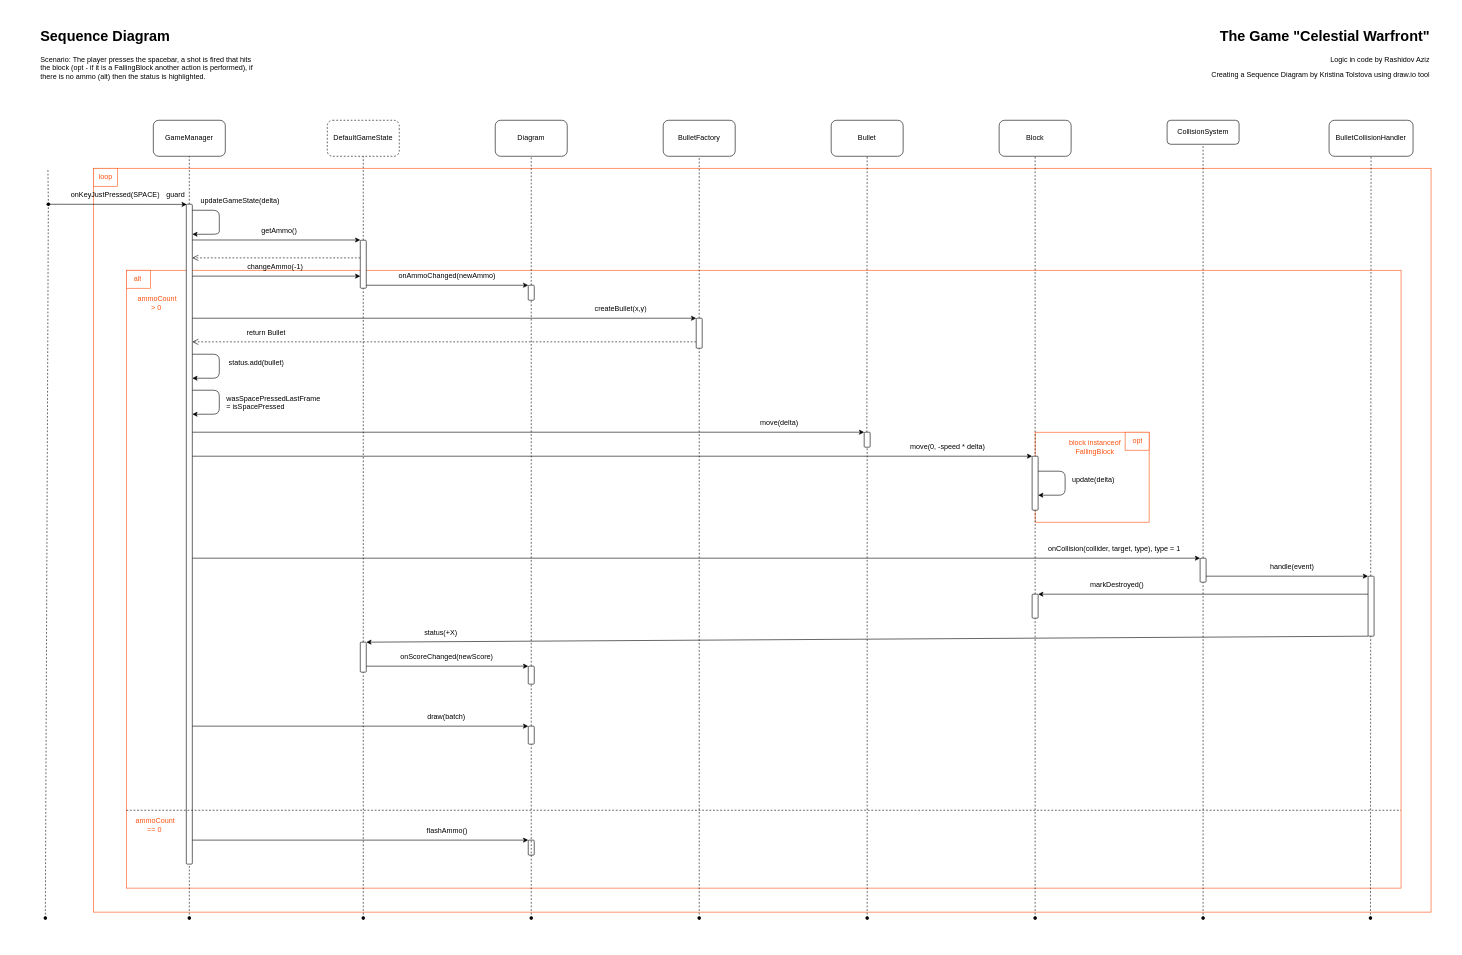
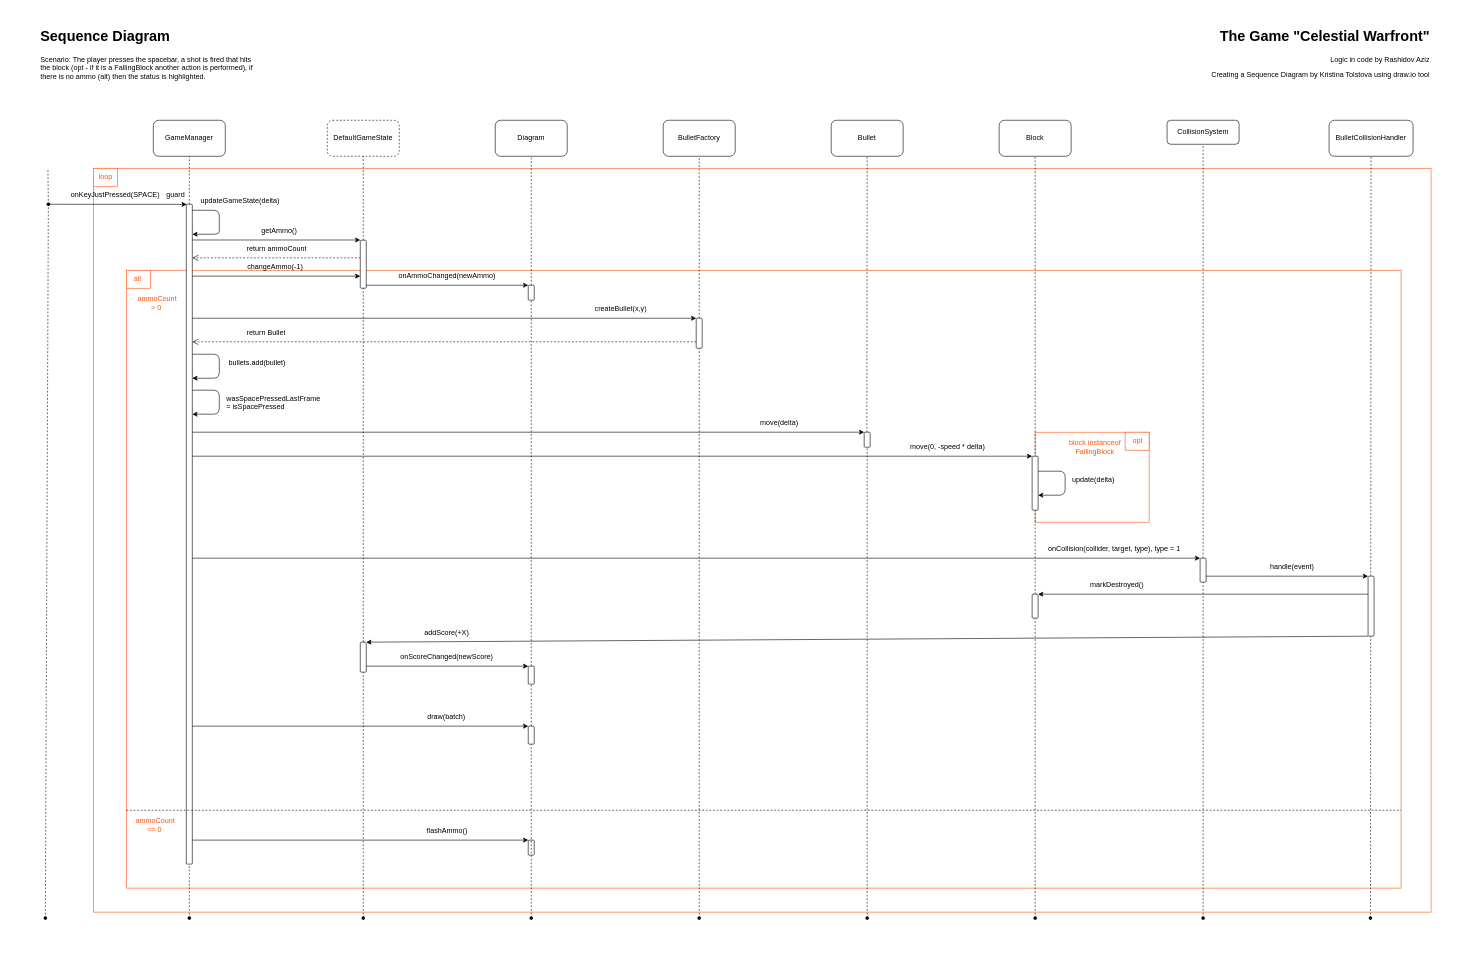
+ <mxCell id="33" value="return ammoCount" style="text;strokeColor=none;fillColor=none;align=left;verticalAlign=middle;spacingLeft=4;spacingRight=4;overflow=hidden;points=[[0,0.5],[1,0.5]];portConstraint=eastwest;rotatable=0;whiteSpace=wrap;html=1;" parent="1" vertex="1"><mxGeometry x="405" y="400" width="140" height="30" as="geometry" /></mxCell>
- <mxCell id="45" value="&lt;div&gt;status.add(bullet)&lt;/div&gt;" style="text;strokeColor=none;fillColor=none;align=left;verticalAlign=middle;spacingLeft=4;spacingRight=4;overflow=hidden;points=[[0,0.5],[1,0.5]];portConstraint=eastwest;rotatable=0;whiteSpace=wrap;html=1;" parent="1" vertex="1"><mxGeometry x="375" y="590" width="140" height="30" as="geometry" /></mxCell>
+ <mxCell id="45" value="&lt;div&gt;bullets.add(bullet)&lt;/div&gt;" style="text;strokeColor=none;fillColor=none;align=left;verticalAlign=middle;spacingLeft=4;spacingRight=4;overflow=hidden;points=[[0,0.5],[1,0.5]];portConstraint=eastwest;rotatable=0;whiteSpace=wrap;html=1;" parent="1" vertex="1"><mxGeometry x="375" y="590" width="140" height="30" as="geometry" /></mxCell>
- <mxCell id="84" value="status(+X)" style="text;whiteSpace=wrap;" parent="1" vertex="1"><mxGeometry y="1040" width="110" height="40" as="geometry" x="705" /></mxCell>
+ <mxCell id="84" value="addScore(+X)" style="text;whiteSpace=wrap;" parent="1" vertex="1"><mxGeometry y="1040" width="110" height="40" as="geometry" x="705" /></mxCell>
